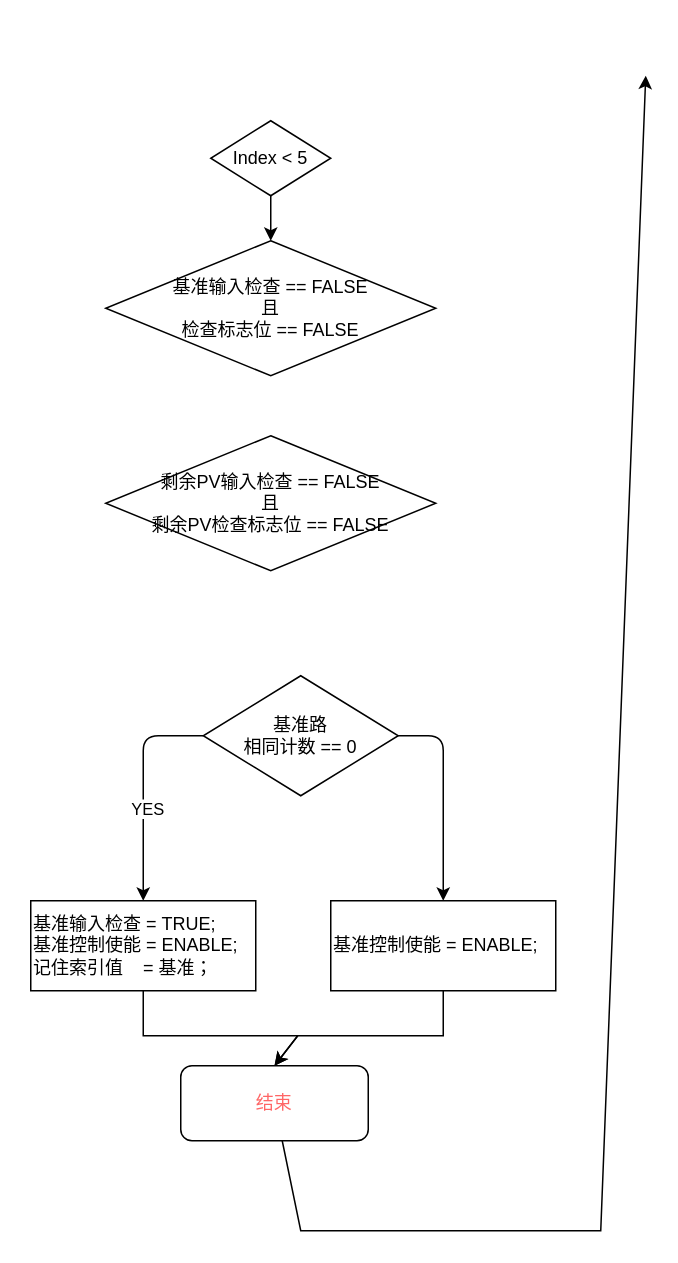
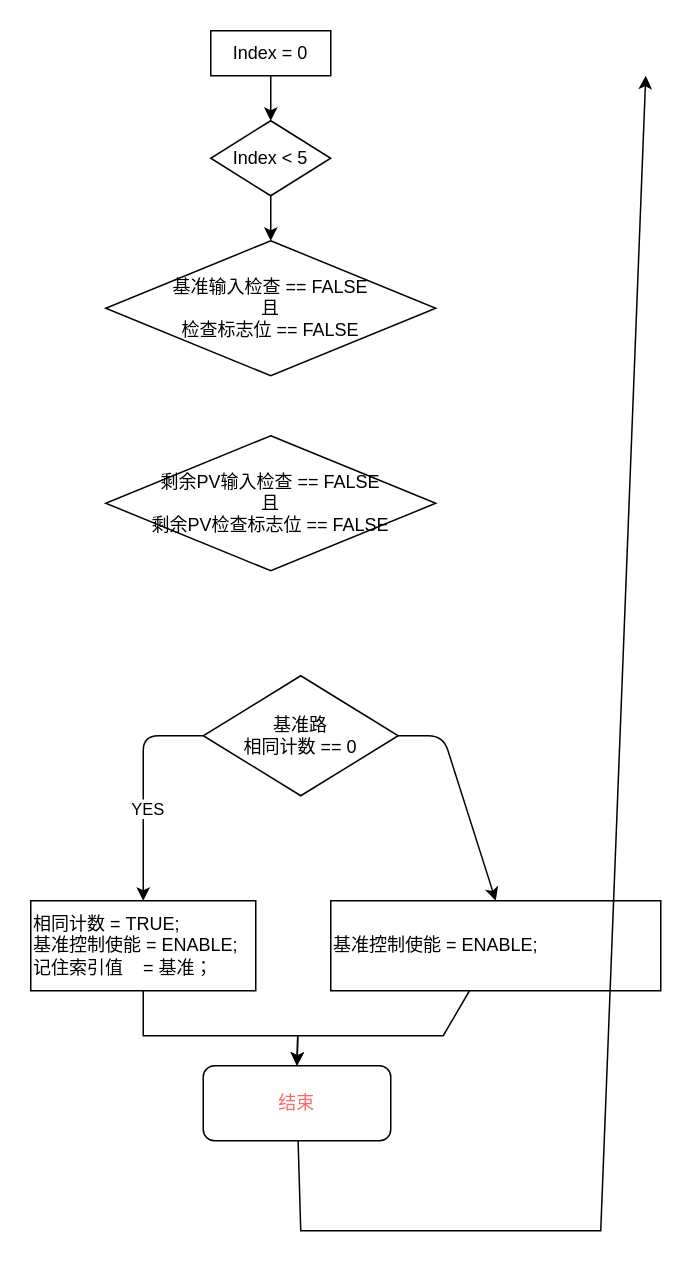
+ <mxCell id="14" value="Index = 0" style="rounded=0;whiteSpace=wrap;html=1;fillColor=none;" vertex="1" parent="1"><mxGeometry x="140" y="20" width="80" height="30" as="geometry" /></mxCell>
+ <mxCell id="13" value="" style="edgeStyle=none;html=1;" edge="1" parent="1" source="14" target="12"><mxGeometry relative="1" as="geometry" /></mxCell>
- <mxCell id="8" value="基准输入检查 = TRUE;&lt;br&gt;基准控制使能 = ENABLE;&lt;br&gt;记住索引值&amp;nbsp; &amp;nbsp; = 基准；" style="rounded=0;whiteSpace=wrap;html=1;fillColor=none;align=left;" vertex="1" parent="1"><mxGeometry x="20" y="600" width="150" height="60" as="geometry" /></mxCell>
+ <mxCell id="8" value="相同计数 = TRUE;&lt;br&gt;基准控制使能 = ENABLE;&lt;br&gt;记住索引值&amp;nbsp; &amp;nbsp; = 基准；" style="rounded=0;whiteSpace=wrap;html=1;fillColor=none;align=left;" vertex="1" parent="1"><mxGeometry x="20" y="600" width="150" height="60" as="geometry" /></mxCell>
- <mxCell id="10" value="基准控制使能 = ENABLE;" style="rounded=0;whiteSpace=wrap;html=1;fillColor=none;align=left;" vertex="1" parent="1"><mxGeometry x="220" y="600" width="150" height="60" as="geometry" /></mxCell>
+ <mxCell id="10" value="基准控制使能 = ENABLE;" style="rounded=0;whiteSpace=wrap;html=1;fillColor=none;align=left;" vertex="1" parent="1"><mxGeometry x="220" y="600" width="220" height="60" as="geometry" /></mxCell>
- <mxCell id="16" value="&lt;font color=&quot;#ff6666&quot;&gt;结束&lt;/font&gt;" style="rounded=1;whiteSpace=wrap;html=1;fillColor=none;" vertex="1" parent="1"><mxGeometry x="120" y="710" width="125" height="50" as="geometry" /></mxCell>
+ <mxCell id="16" value="&lt;font color=&quot;#ff6666&quot;&gt;结束&lt;/font&gt;" style="rounded=1;whiteSpace=wrap;html=1;fillColor=none;" vertex="1" parent="1"><mxGeometry x="135" y="710" width="125" height="50" as="geometry" /></mxCell>
